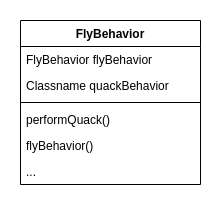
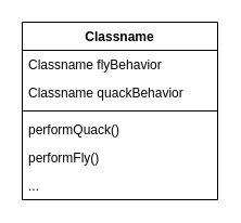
- <mxCell id="2" value="FlyBehavior" style="swimlane;fontStyle=1;align=center;verticalAlign=top;childLayout=stackLayout;horizontal=1;startSize=26;horizontalStack=0;resizeParent=1;resizeParentMax=0;resizeLast=0;collapsible=1;marginBottom=0;" vertex="1" parent="1"><mxGeometry x="20" y="20" width="180" height="164" as="geometry" /></mxCell>
+ <mxCell id="2" value="Classname" style="swimlane;fontStyle=1;align=center;verticalAlign=top;childLayout=stackLayout;horizontal=1;startSize=26;horizontalStack=0;resizeParent=1;resizeParentMax=0;resizeLast=0;collapsible=1;marginBottom=0;" vertex="1" parent="1"><mxGeometry x="20" y="20" width="180" height="164" as="geometry" /></mxCell>
- <mxCell id="3" value="FlyBehavior flyBehavior" style="text;strokeColor=none;fillColor=none;align=left;verticalAlign=top;spacingLeft=4;spacingRight=4;overflow=hidden;rotatable=0;points=[[0,0.5],[1,0.5]];portConstraint=eastwest;" vertex="1" parent="2"><mxGeometry y="26" width="180" height="26" as="geometry" /></mxCell>
+ <mxCell id="3" value="Classname flyBehavior" style="text;strokeColor=none;fillColor=none;align=left;verticalAlign=top;spacingLeft=4;spacingRight=4;overflow=hidden;rotatable=0;points=[[0,0.5],[1,0.5]];portConstraint=eastwest;" vertex="1" parent="2"><mxGeometry y="26" width="180" height="26" as="geometry" /></mxCell>
- <mxCell id="7" value="flyBehavior()" style="text;strokeColor=none;fillColor=none;align=left;verticalAlign=top;spacingLeft=4;spacingRight=4;overflow=hidden;rotatable=0;points=[[0,0.5],[1,0.5]];portConstraint=eastwest;" vertex="1" parent="2"><mxGeometry y="112" width="180" height="26" as="geometry" /></mxCell>
+ <mxCell id="7" value="performFly()" style="text;strokeColor=none;fillColor=none;align=left;verticalAlign=top;spacingLeft=4;spacingRight=4;overflow=hidden;rotatable=0;points=[[0,0.5],[1,0.5]];portConstraint=eastwest;" vertex="1" parent="2"><mxGeometry y="112" width="180" height="26" as="geometry" /></mxCell>
